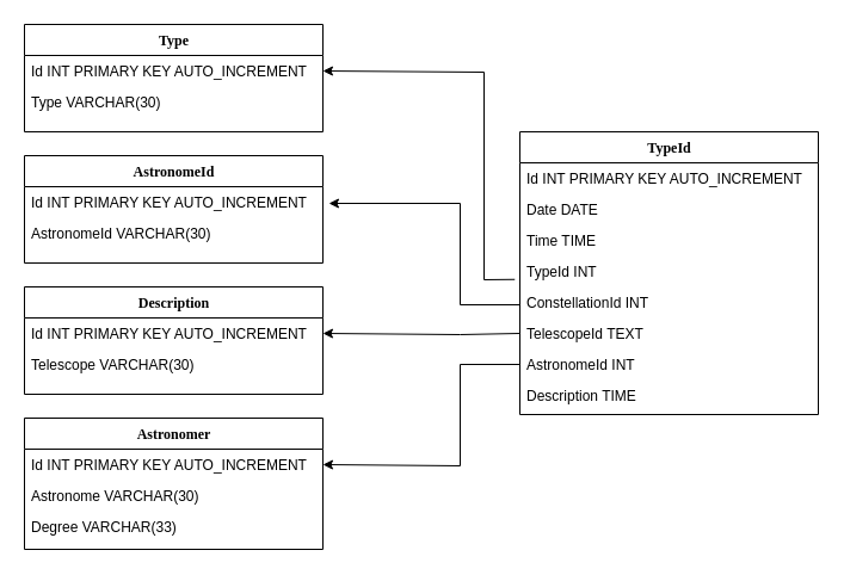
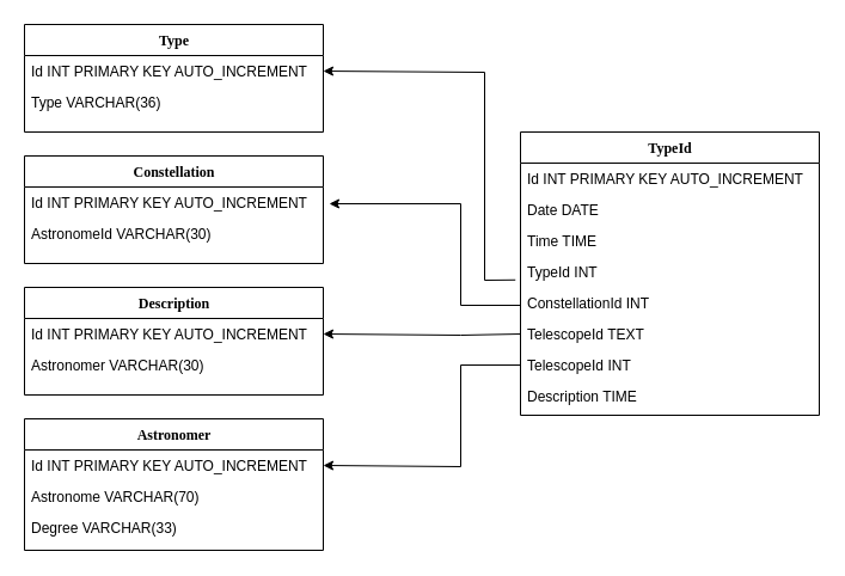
- <mxCell id="13" value="Type VARCHAR(30)" style="text;html=1;strokeColor=none;fillColor=none;align=left;verticalAlign=top;spacingLeft=4;spacingRight=4;whiteSpace=wrap;overflow=hidden;rotatable=0;points=[[0,0.5],[1,0.5]];portConstraint=eastwest;" vertex="1" parent="11"><mxGeometry y="52" width="250" height="26" as="geometry" /></mxCell>
+ <mxCell id="13" value="Type VARCHAR(36)" style="text;html=1;strokeColor=none;fillColor=none;align=left;verticalAlign=top;spacingLeft=4;spacingRight=4;whiteSpace=wrap;overflow=hidden;rotatable=0;points=[[0,0.5],[1,0.5]];portConstraint=eastwest;" vertex="1" parent="11"><mxGeometry y="52" width="250" height="26" as="geometry" /></mxCell>
- <mxCell id="14" value="AstronomeId" style="swimlane;html=1;fontStyle=1;align=center;verticalAlign=top;childLayout=stackLayout;horizontal=1;startSize=26;horizontalStack=0;resizeParent=1;resizeLast=0;collapsible=1;marginBottom=0;swimlaneFillColor=#ffffff;rounded=0;shadow=0;comic=0;labelBackgroundColor=none;strokeWidth=1;fillColor=none;fontFamily=Verdana;fontSize=12" vertex="1" parent="1"><mxGeometry x="20" y="130" width="250" height="90" as="geometry"><mxRectangle x="20" y="83" width="90" height="30" as="alternateBounds" /></mxGeometry></mxCell>
+ <mxCell id="14" value="Constellation" style="swimlane;html=1;fontStyle=1;align=center;verticalAlign=top;childLayout=stackLayout;horizontal=1;startSize=26;horizontalStack=0;resizeParent=1;resizeLast=0;collapsible=1;marginBottom=0;swimlaneFillColor=#ffffff;rounded=0;shadow=0;comic=0;labelBackgroundColor=none;strokeWidth=1;fillColor=none;fontFamily=Verdana;fontSize=12" vertex="1" parent="1"><mxGeometry x="20" y="130" width="250" height="90" as="geometry"><mxRectangle x="20" y="83" width="90" height="30" as="alternateBounds" /></mxGeometry></mxCell>
- <mxCell id="19" value="Telescope&amp;nbsp;VARCHAR(30)" style="text;html=1;strokeColor=none;fillColor=none;align=left;verticalAlign=top;spacingLeft=4;spacingRight=4;whiteSpace=wrap;overflow=hidden;rotatable=0;points=[[0,0.5],[1,0.5]];portConstraint=eastwest;" vertex="1" parent="17"><mxGeometry y="52" width="250" height="26" as="geometry" /></mxCell>
+ <mxCell id="19" value="Astronomer&amp;nbsp;VARCHAR(30)" style="text;html=1;strokeColor=none;fillColor=none;align=left;verticalAlign=top;spacingLeft=4;spacingRight=4;whiteSpace=wrap;overflow=hidden;rotatable=0;points=[[0,0.5],[1,0.5]];portConstraint=eastwest;" vertex="1" parent="17"><mxGeometry y="52" width="250" height="26" as="geometry" /></mxCell>
- <mxCell id="9" value="AstronomeId INT" style="text;html=1;strokeColor=none;fillColor=none;align=left;verticalAlign=top;spacingLeft=4;spacingRight=4;whiteSpace=wrap;overflow=hidden;rotatable=0;points=[[0,0.5],[1,0.5]];portConstraint=eastwest;" parent="2" vertex="1"><mxGeometry y="182" width="250" height="26" as="geometry" /></mxCell>
+ <mxCell id="9" value="TelescopeId INT" style="text;html=1;strokeColor=none;fillColor=none;align=left;verticalAlign=top;spacingLeft=4;spacingRight=4;whiteSpace=wrap;overflow=hidden;rotatable=0;points=[[0,0.5],[1,0.5]];portConstraint=eastwest;" parent="2" vertex="1"><mxGeometry y="182" width="250" height="26" as="geometry" /></mxCell>
- <mxCell id="22" value="Astronome&amp;nbsp;VARCHAR(30)" style="text;html=1;strokeColor=none;fillColor=none;align=left;verticalAlign=top;spacingLeft=4;spacingRight=4;whiteSpace=wrap;overflow=hidden;rotatable=0;points=[[0,0.5],[1,0.5]];portConstraint=eastwest;" vertex="1" parent="20"><mxGeometry y="52" width="250" height="26" as="geometry" /></mxCell>
+ <mxCell id="22" value="Astronome&amp;nbsp;VARCHAR(70)" style="text;html=1;strokeColor=none;fillColor=none;align=left;verticalAlign=top;spacingLeft=4;spacingRight=4;whiteSpace=wrap;overflow=hidden;rotatable=0;points=[[0,0.5],[1,0.5]];portConstraint=eastwest;" vertex="1" parent="20"><mxGeometry y="52" width="250" height="26" as="geometry" /></mxCell>
